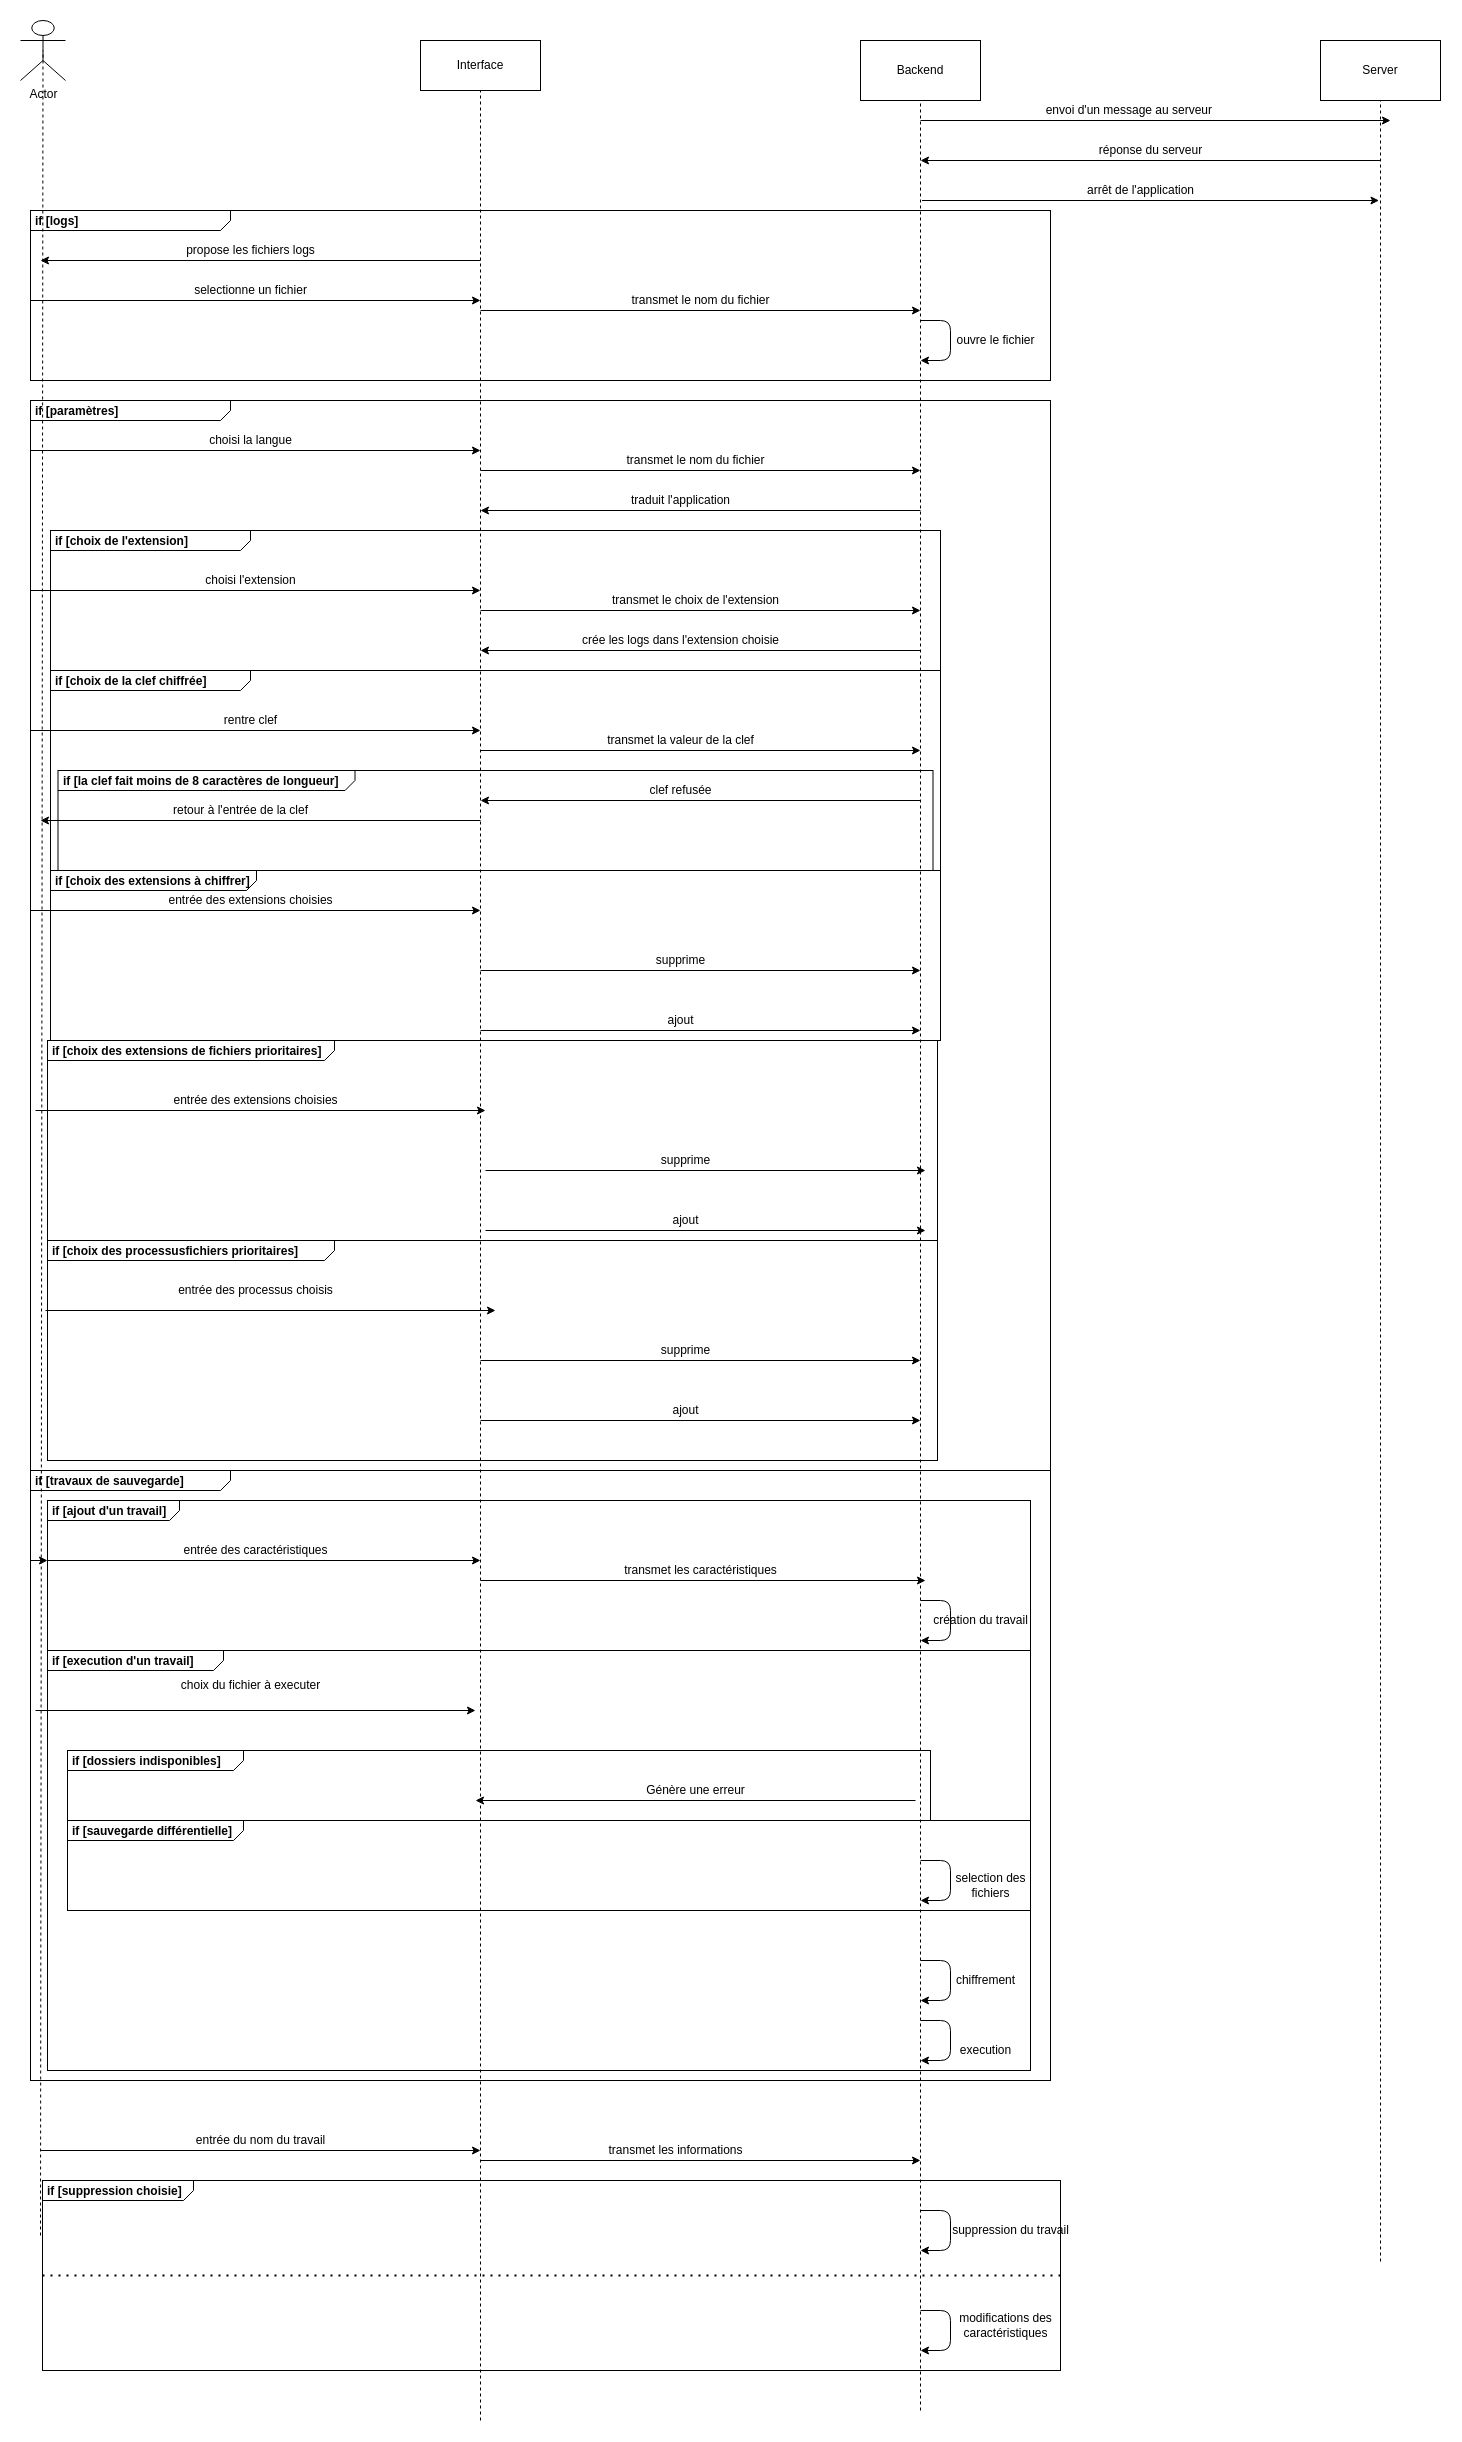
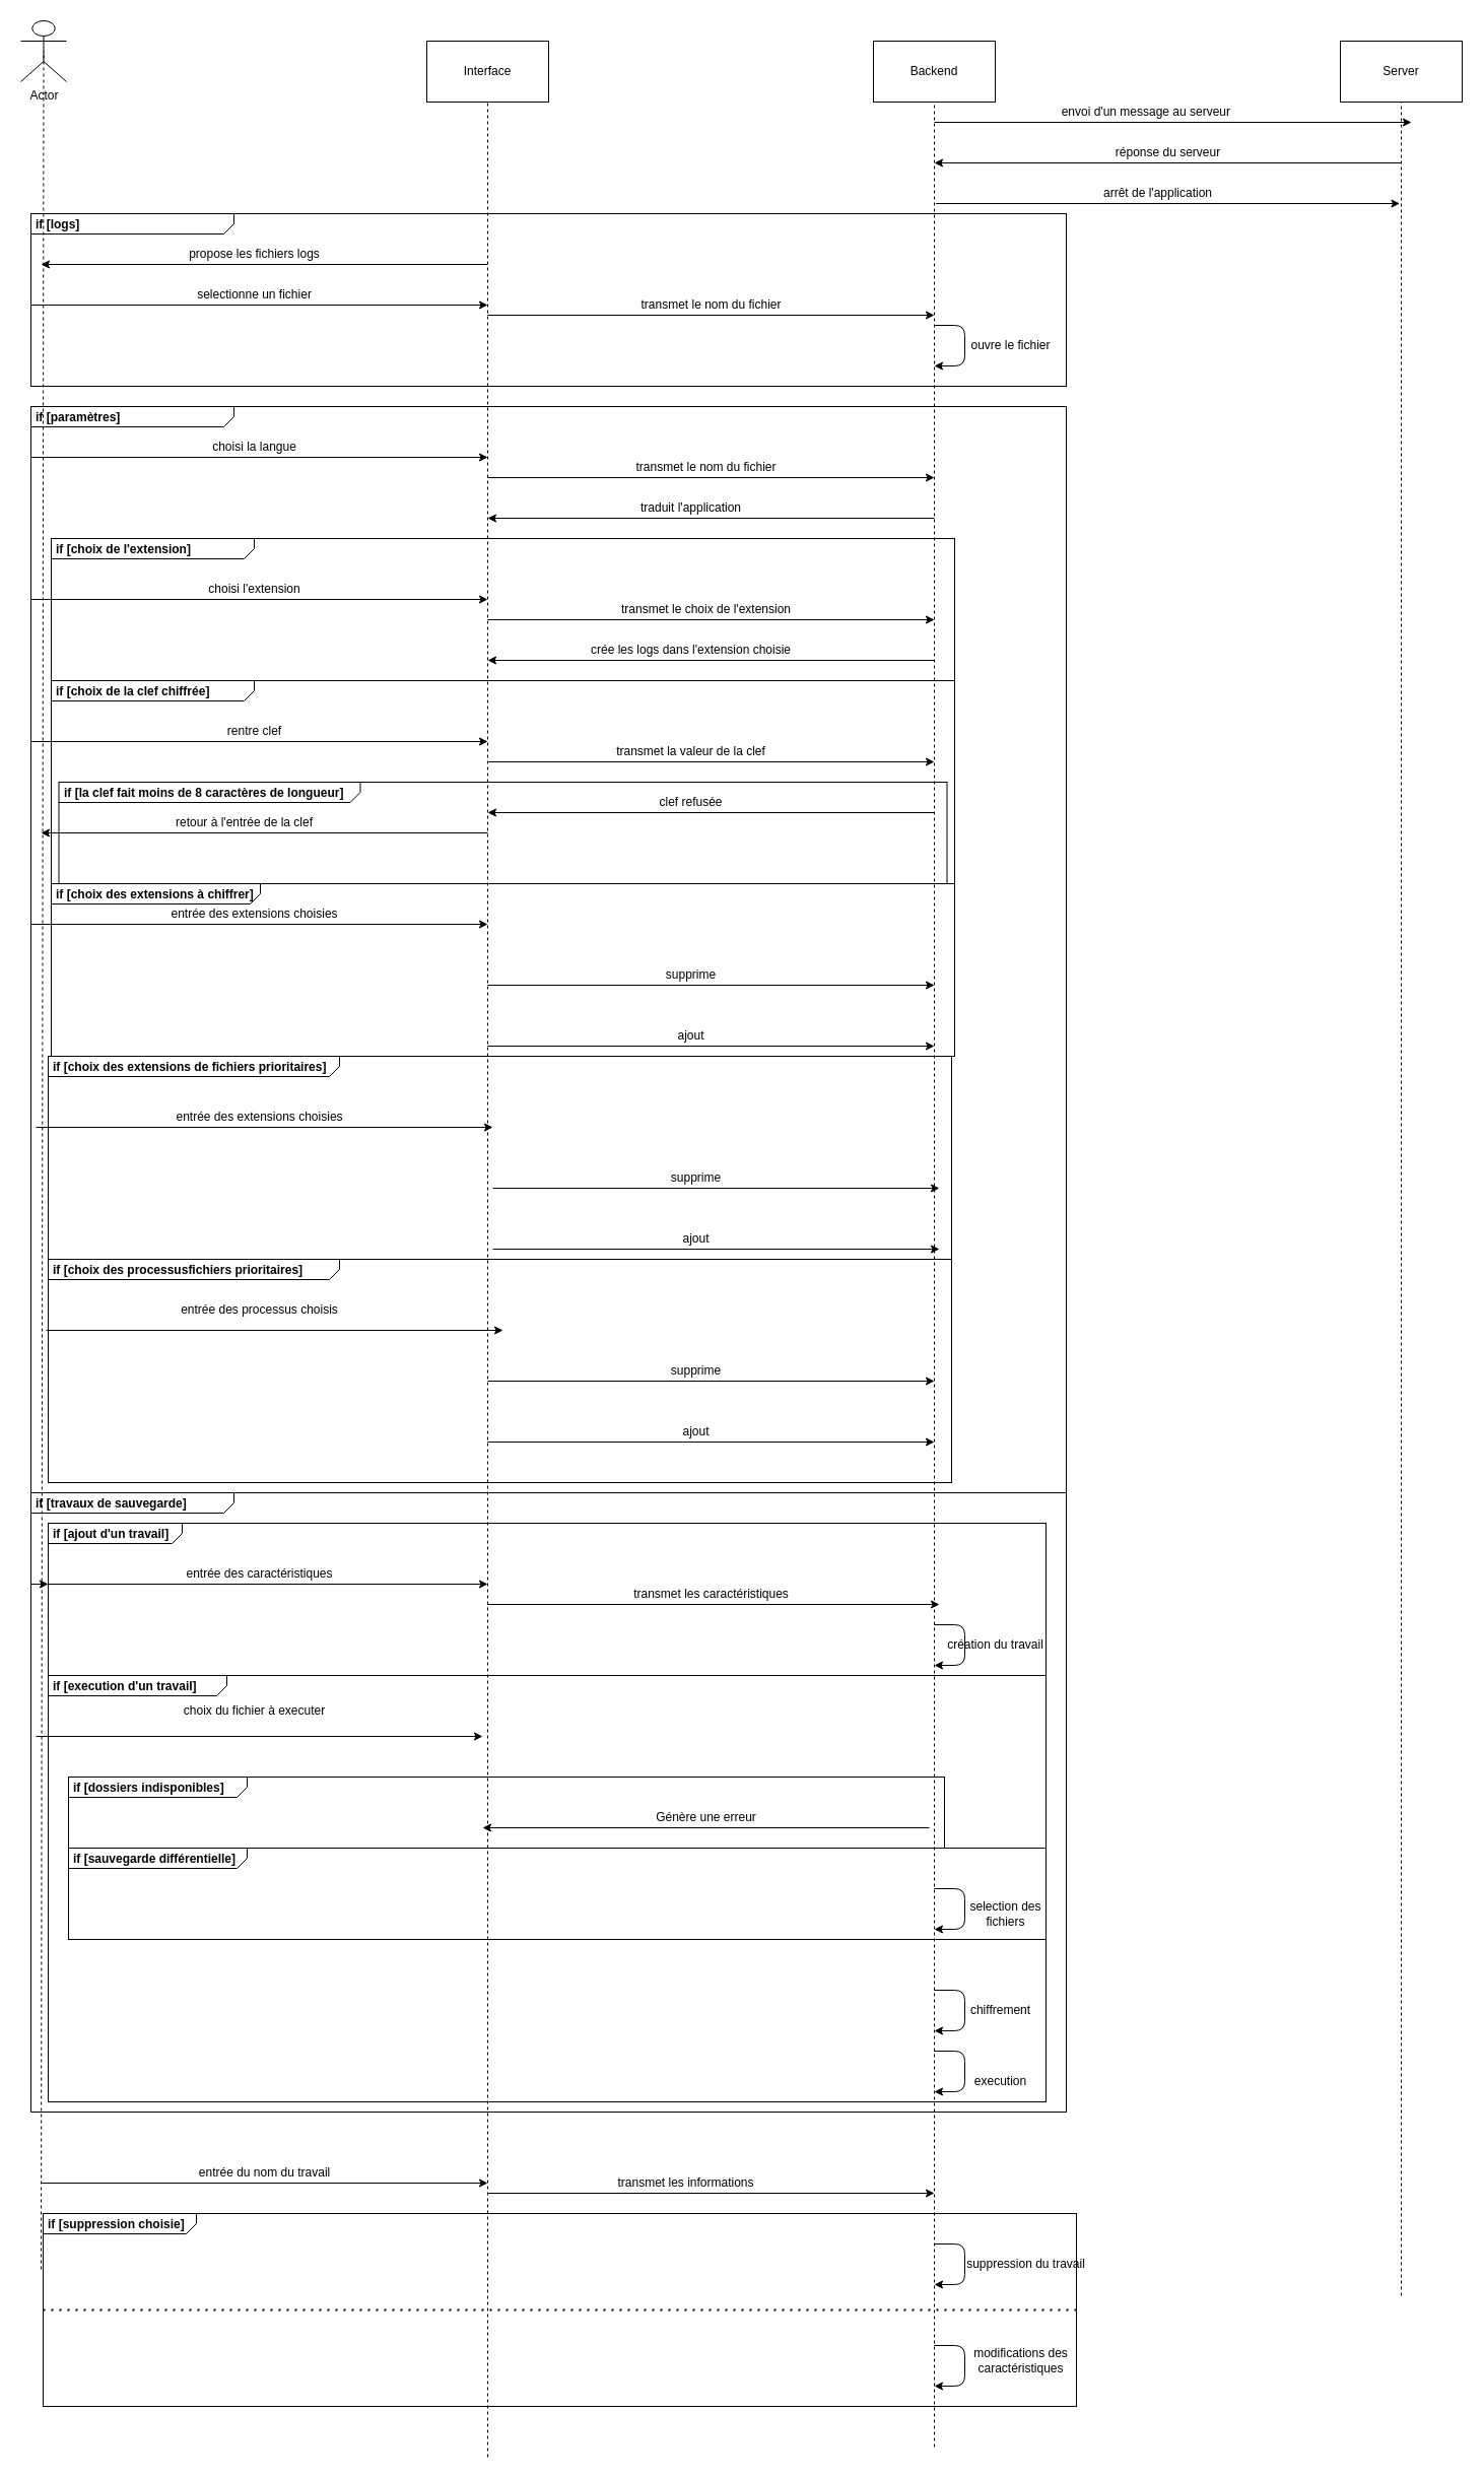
- <mxCell id="6" value="Interface" style="rounded=0;whiteSpace=wrap;html=1;" vertex="1" parent="1"><mxGeometry x="420" y="40" width="120" height="50" as="geometry" /></mxCell>
+ <mxCell id="6" value="Interface" style="rounded=0;whiteSpace=wrap;html=1;" vertex="1" parent="1"><mxGeometry x="420" y="40" width="120" height="60" as="geometry" /></mxCell>
